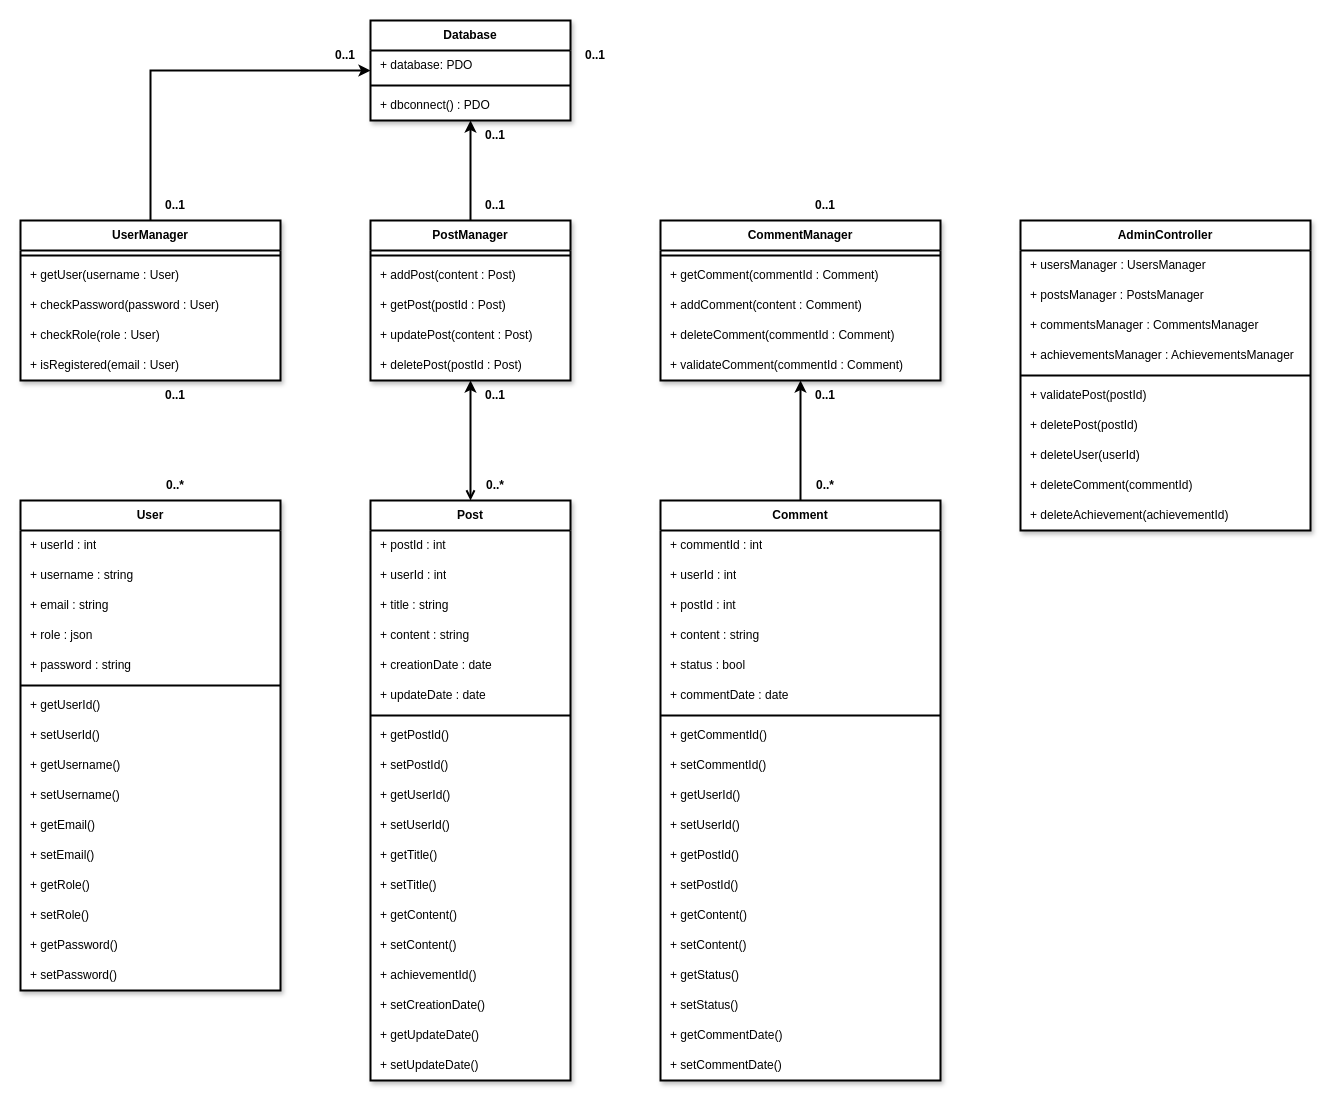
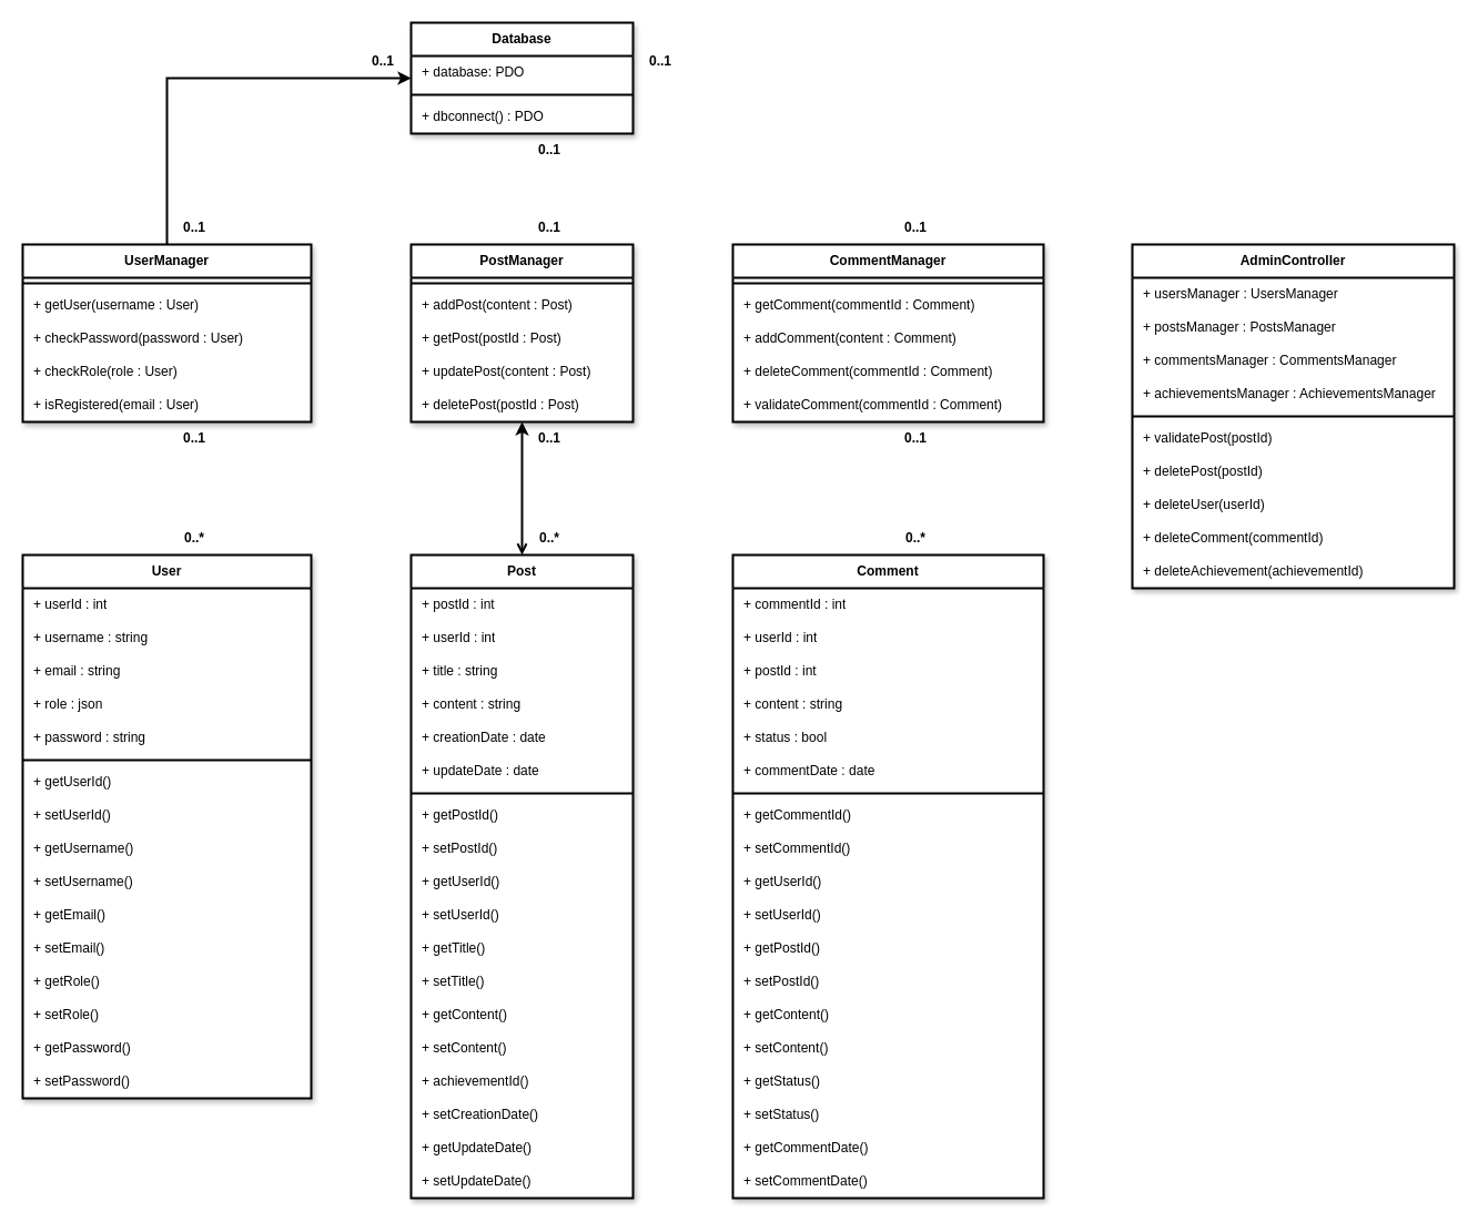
- <mxCell id="95" value="" style="endArrow=none;html=1;rounded=0;strokeWidth=2;startArrow=classic;startFill=1;" edge="1" parent="1" source="59" target="64"><mxGeometry width="50" height="50" relative="1" as="geometry"><mxPoint x="480" y="400" as="sourcePoint" /><mxPoint x="480" y="500" as="targetPoint" /></mxGeometry></mxCell>
- <mxCell id="83" value="" style="endArrow=none;html=1;rounded=0;strokeWidth=2;startArrow=classic;startFill=1;" parent="1" source="70" target="39" edge="1"><mxGeometry width="50" height="50" relative="1" as="geometry"><mxPoint x="562.38" y="323" as="sourcePoint" /><mxPoint x="562.38" y="612" as="targetPoint" /></mxGeometry></mxCell>
